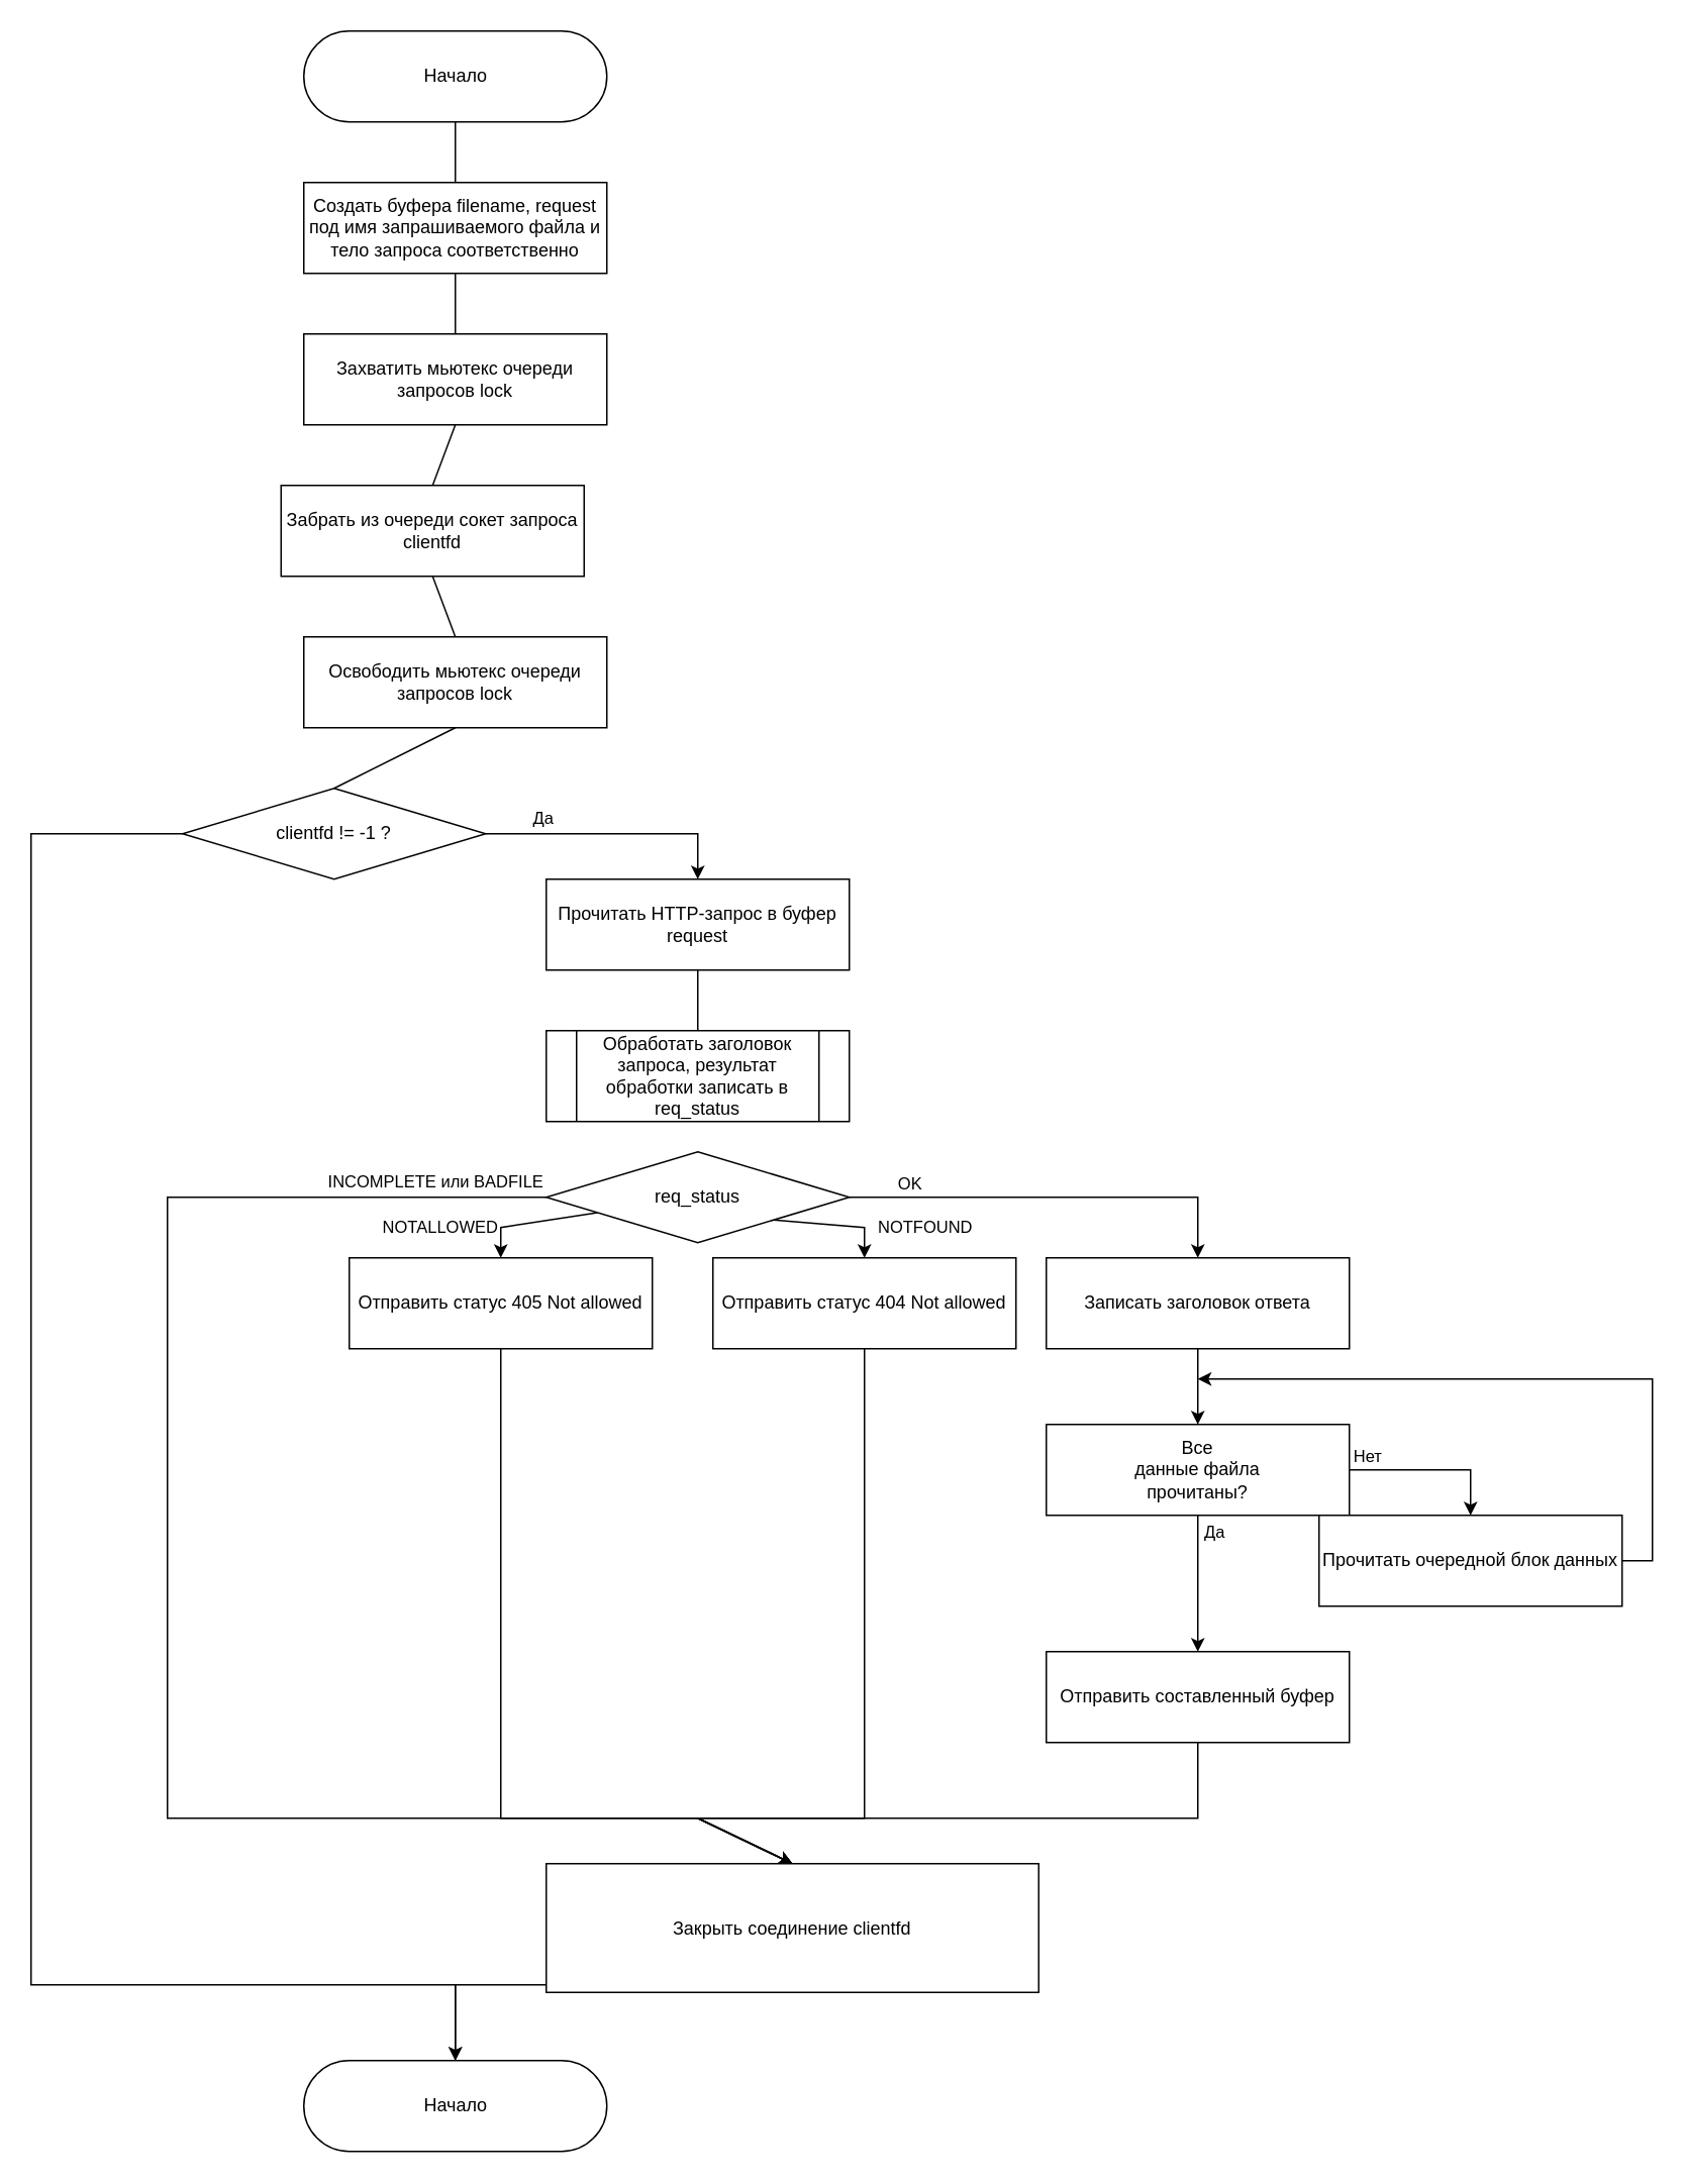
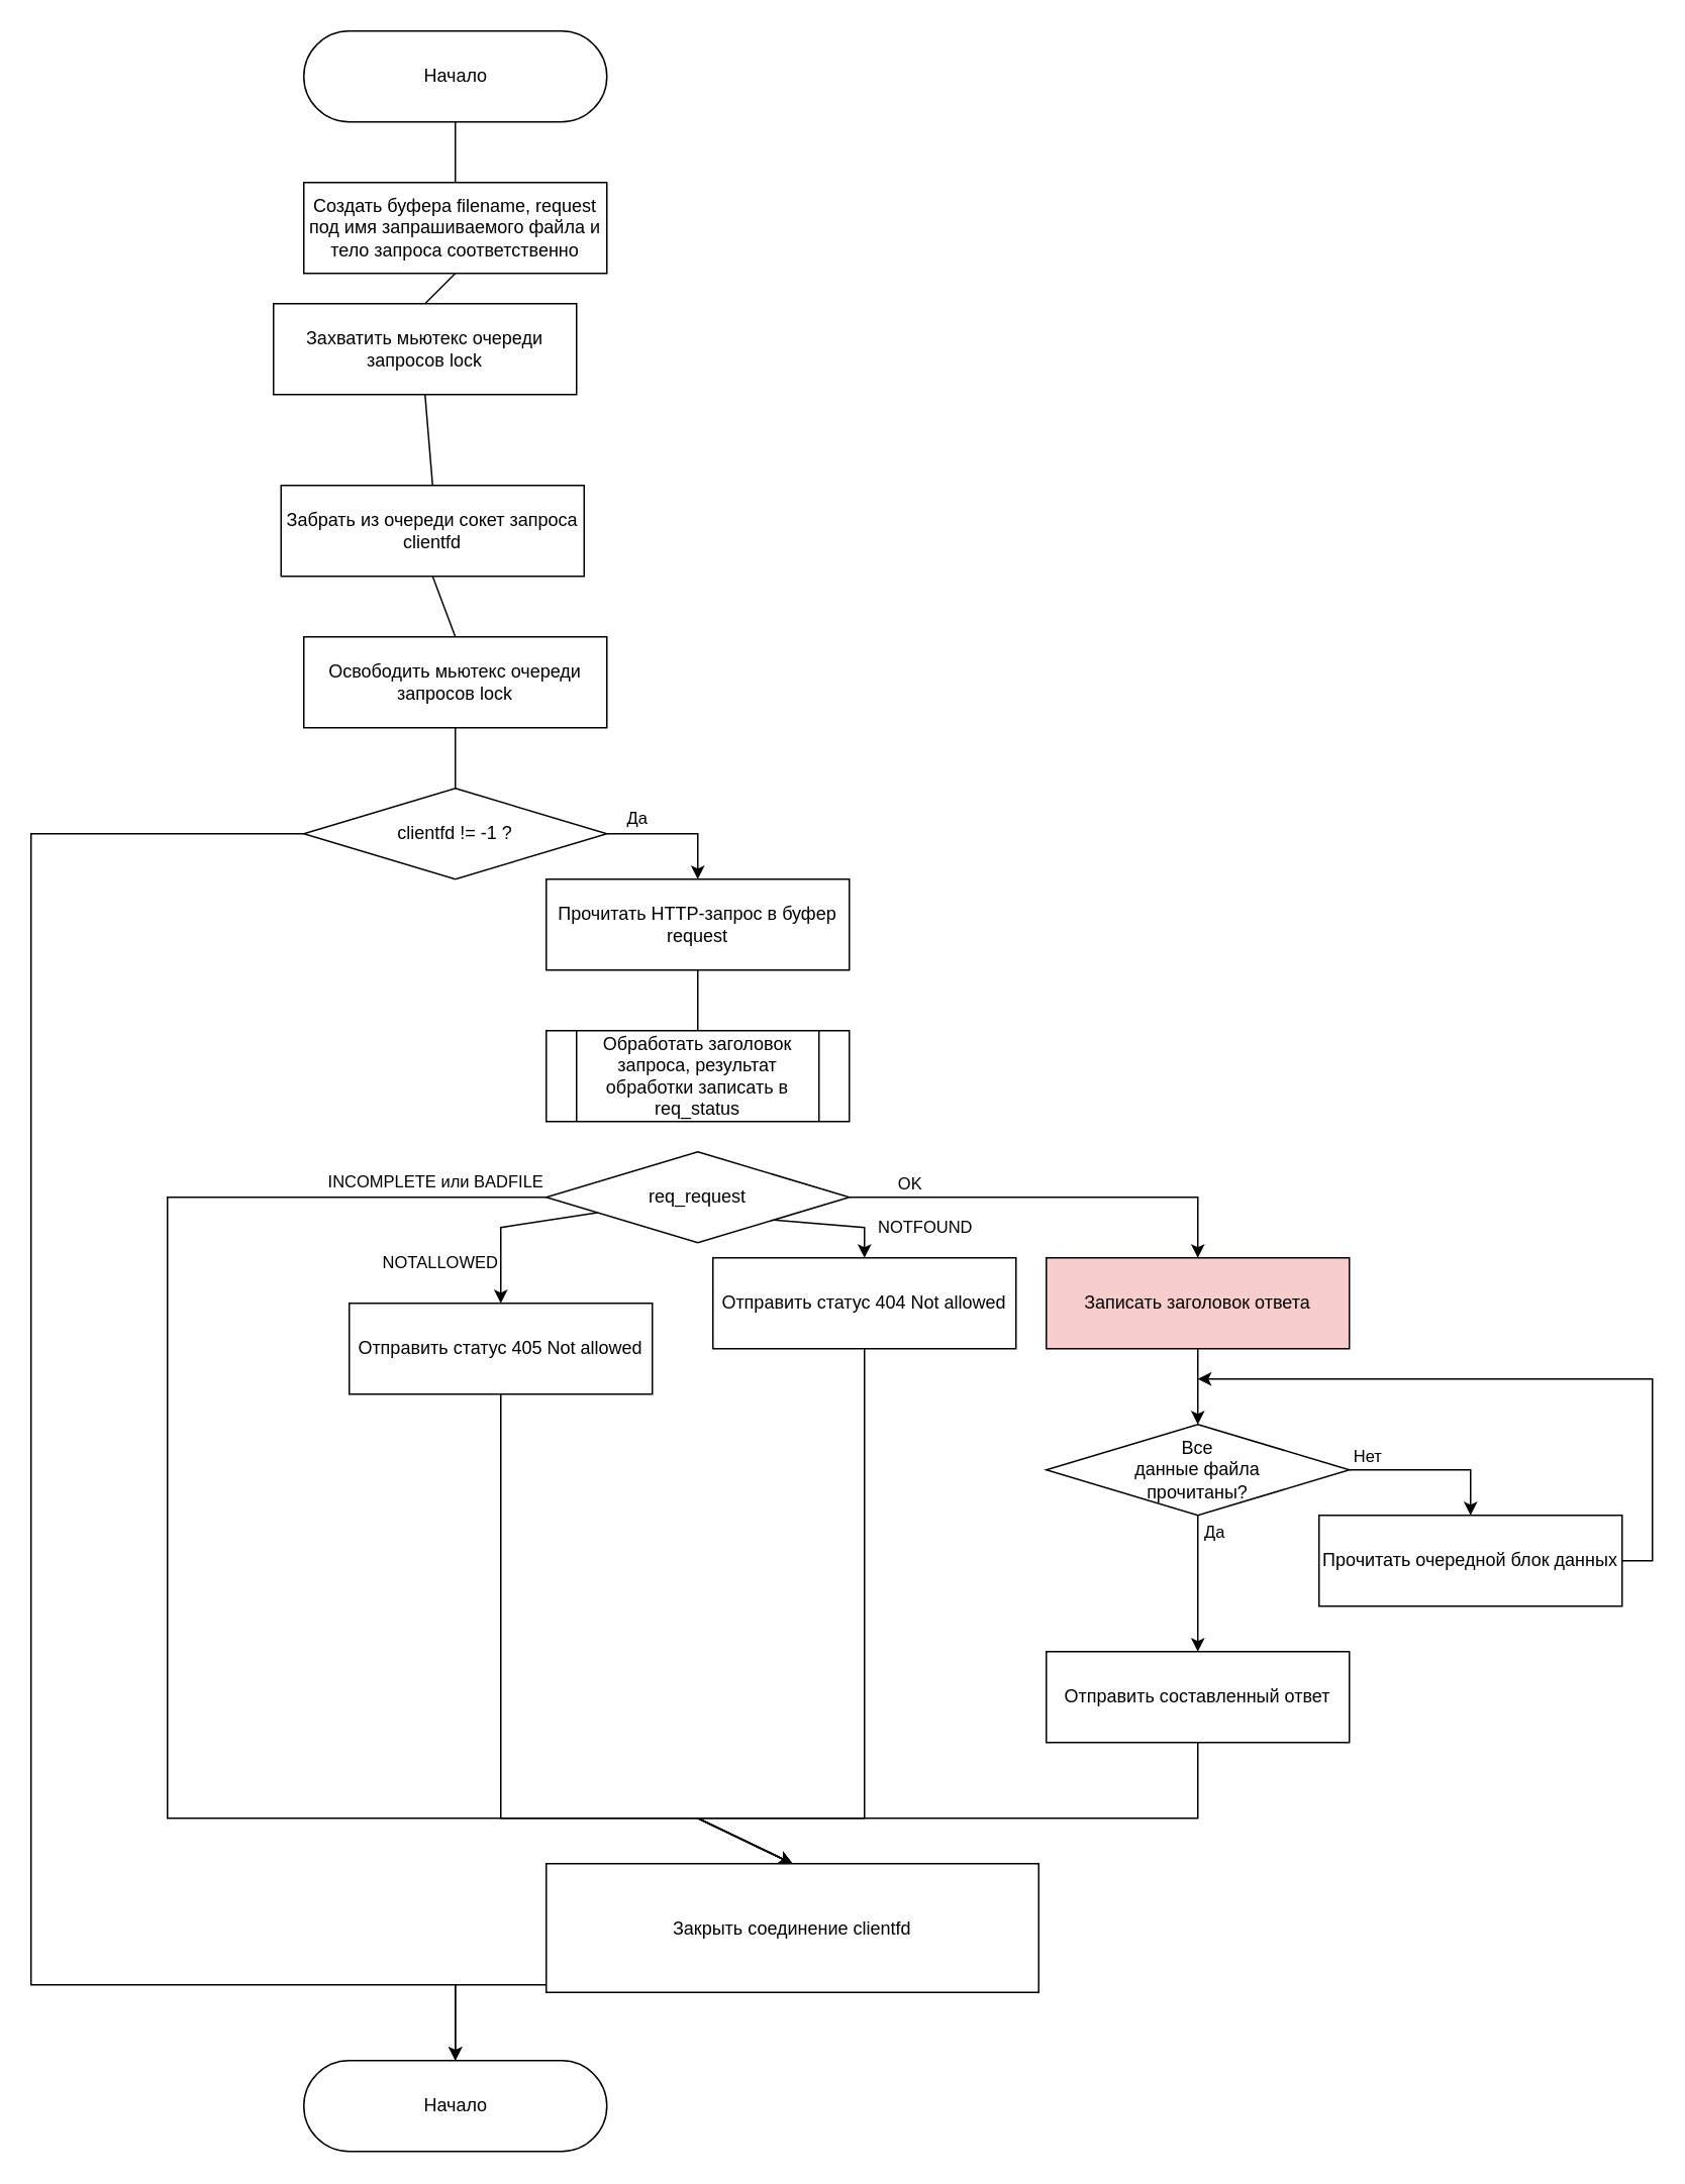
- <mxCell id="7" value="Захватить мьютекс очереди запросов lock" style="whiteSpace=wrap;html=1;" vertex="1" parent="1"><mxGeometry x="200" y="220" width="200" height="60" as="geometry" /></mxCell>
+ <mxCell id="7" value="Захватить мьютекс очереди запросов lock" style="whiteSpace=wrap;html=1;" vertex="1" parent="1"><mxGeometry x="180" y="200" width="200" height="60" as="geometry" /></mxCell>
- <mxCell id="14" value="clientfd != -1 ?" style="rhombus;whiteSpace=wrap;html=1;" vertex="1" parent="1"><mxGeometry x="120" y="520" width="200" height="60" as="geometry" /></mxCell>
+ <mxCell id="14" value="clientfd != -1 ?" style="rhombus;whiteSpace=wrap;html=1;" vertex="1" parent="1"><mxGeometry x="200" y="520" width="200" height="60" as="geometry" /></mxCell>
- <mxCell id="24" value="req_status" style="rhombus;whiteSpace=wrap;html=1;" vertex="1" parent="1"><mxGeometry x="360" y="760" width="200" height="60" as="geometry" /></mxCell>
+ <mxCell id="24" value="req_request" style="rhombus;whiteSpace=wrap;html=1;" vertex="1" parent="1"><mxGeometry x="360" y="760" width="200" height="60" as="geometry" /></mxCell>
- <mxCell id="26" value="Отправить статус 405 Not allowed" style="whiteSpace=wrap;html=1;" vertex="1" parent="1"><mxGeometry x="230" y="830" width="200" height="60" as="geometry" /></mxCell>
+ <mxCell id="26" value="Отправить статус 405 Not allowed" style="whiteSpace=wrap;html=1;" vertex="1" parent="1"><mxGeometry x="230" y="860" width="200" height="60" as="geometry" /></mxCell>
- <mxCell id="30" value="Записать заголовок ответа" style="whiteSpace=wrap;html=1;" vertex="1" parent="1"><mxGeometry x="690" y="830" width="200" height="60" as="geometry" /></mxCell>
+ <mxCell id="30" value="Записать заголовок ответа" style="whiteSpace=wrap;html=1;fillColor=#f8cecc;" vertex="1" parent="1"><mxGeometry x="690" y="830" width="200" height="60" as="geometry" /></mxCell>
- <mxCell id="35" value="Все &lt;br&gt;данные файла &lt;br&gt;прочитаны?" style="whiteSpace=wrap;html=1;rounded=0;" vertex="1" parent="1"><mxGeometry x="690" y="940" width="200" height="60" as="geometry" /></mxCell>
+ <mxCell id="35" value="Все &lt;br&gt;данные файла &lt;br&gt;прочитаны?" style="rhombus;whiteSpace=wrap;html=1;" vertex="1" parent="1"><mxGeometry x="690" y="940" width="200" height="60" as="geometry" /></mxCell>
- <mxCell id="37" value="Отправить составленный буфер" style="whiteSpace=wrap;html=1;" vertex="1" parent="1"><mxGeometry x="690" y="1090" width="200" height="60" as="geometry" /></mxCell>
+ <mxCell id="37" value="Отправить составленный ответ" style="whiteSpace=wrap;html=1;" vertex="1" parent="1"><mxGeometry x="690" y="1090" width="200" height="60" as="geometry" /></mxCell>
